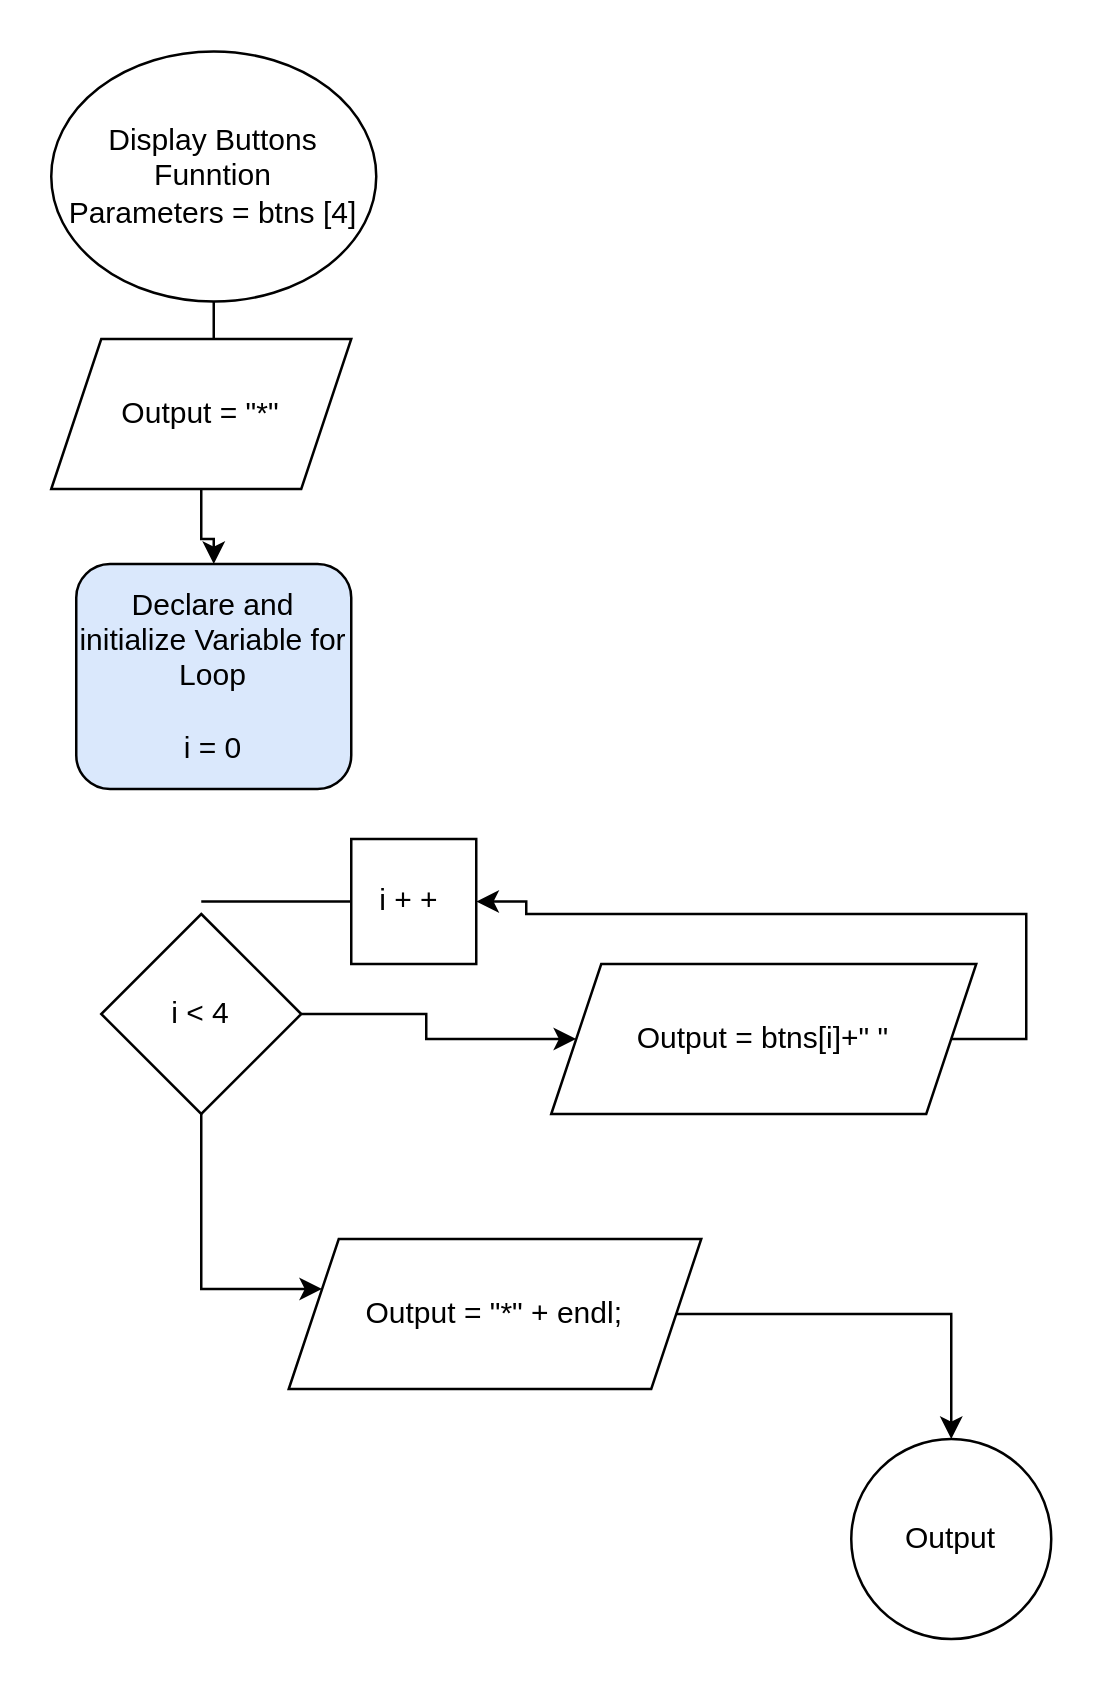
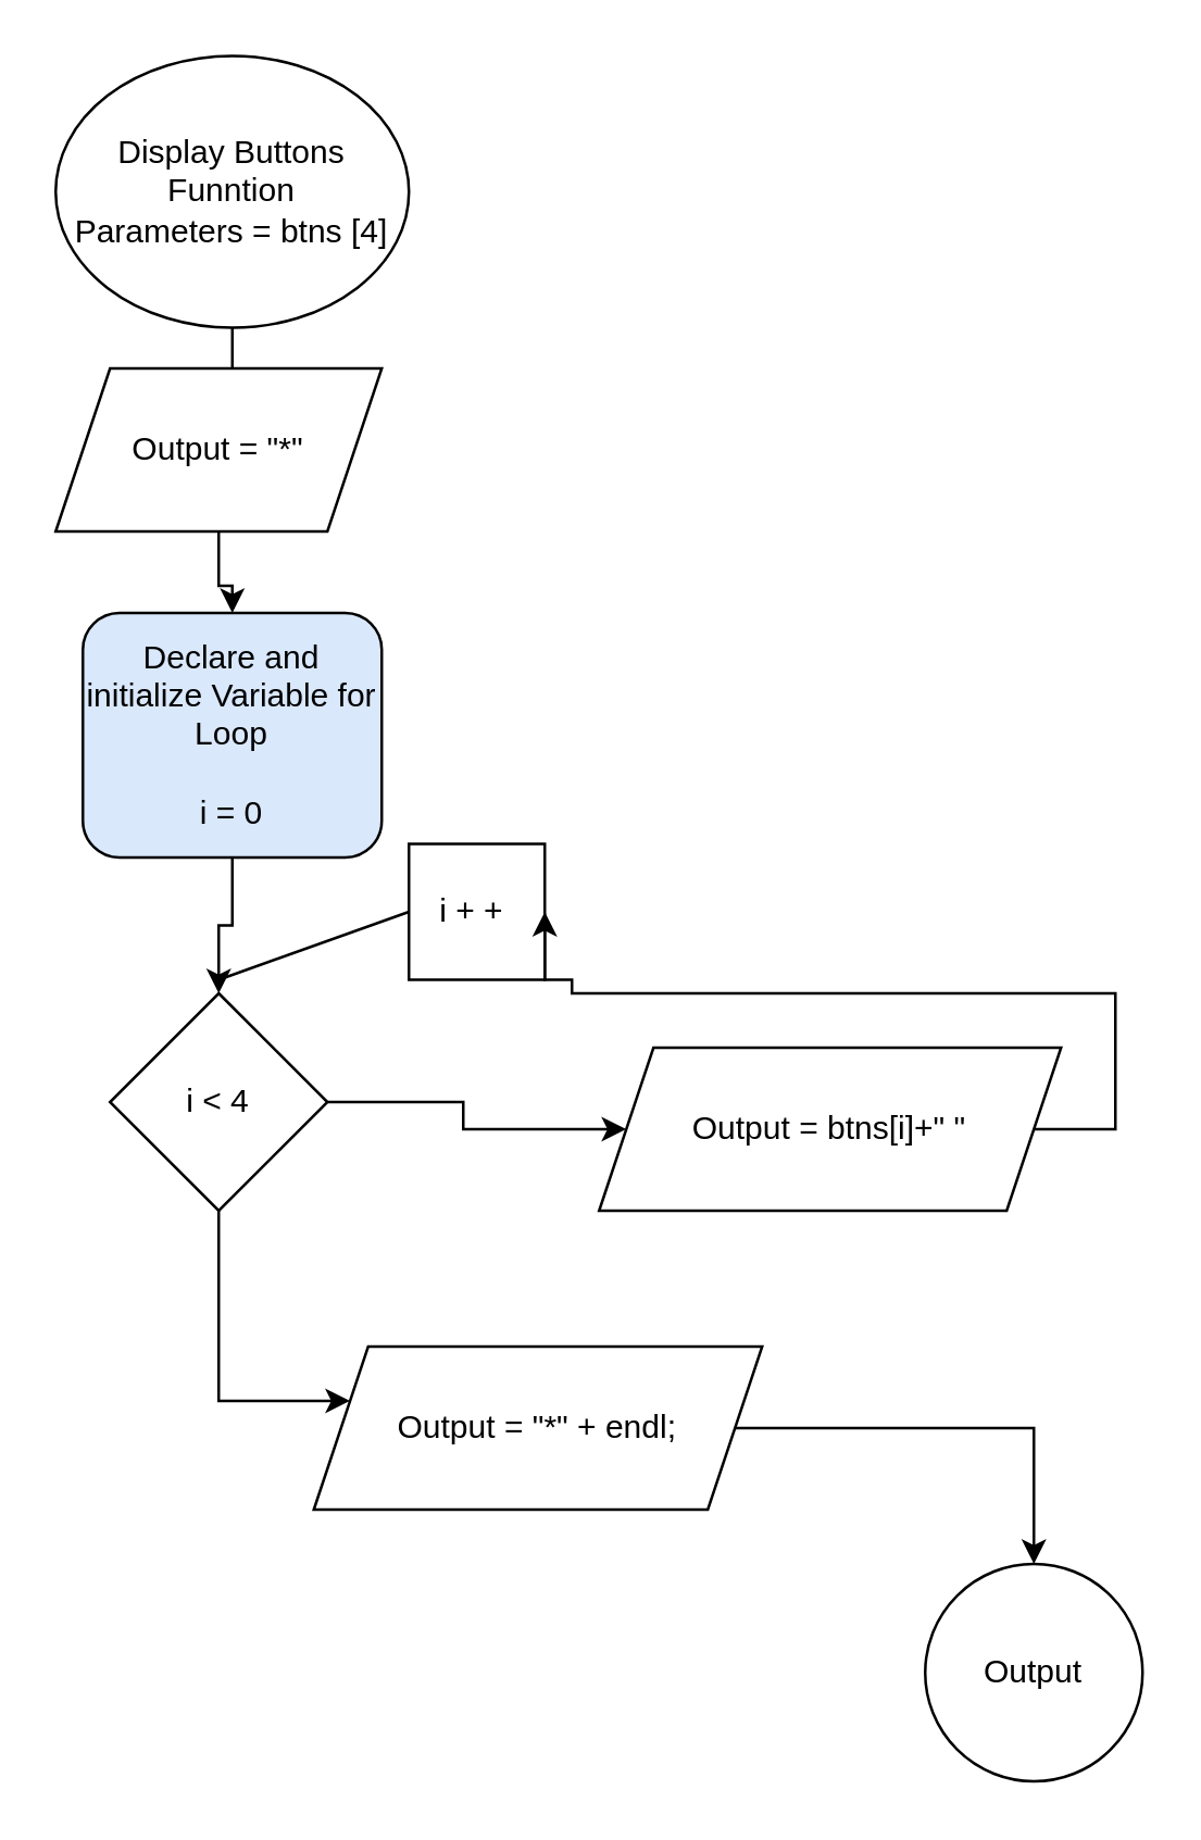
+ <mxCell id="6" value="" style="edgeStyle=orthogonalEdgeStyle;rounded=0;orthogonalLoop=1;jettySize=auto;html=1;" edge="1" parent="1" source="7" target="11"><mxGeometry relative="1" as="geometry" /></mxCell>
- <mxCell id="8" value="i + +&amp;nbsp;" style="whiteSpace=wrap;html=1;aspect=fixed;" vertex="1" parent="1"><mxGeometry x="140" y="335" width="50" height="50" as="geometry" /></mxCell>
+ <mxCell id="8" value="i + +&amp;nbsp;" style="whiteSpace=wrap;html=1;aspect=fixed;" vertex="1" parent="1"><mxGeometry x="150" y="310" width="50" height="50" as="geometry" /></mxCell>
